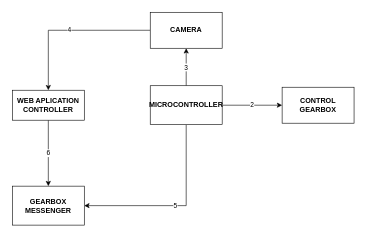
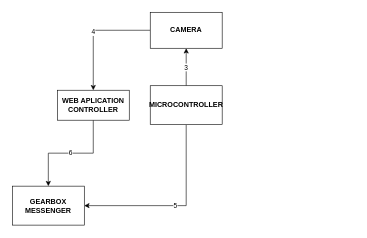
- <mxCell id="3" value="&lt;b&gt;WEB APLICATION&lt;br&gt;CONTROLLER&lt;br&gt;&lt;/b&gt;" style="rounded=0;whiteSpace=wrap;html=1;" vertex="1" parent="1"><mxGeometry x="20" y="150" width="120" height="50" as="geometry" /></mxCell>
+ <mxCell id="3" value="&lt;b&gt;WEB APLICATION&lt;br&gt;CONTROLLER&lt;br&gt;&lt;/b&gt;" style="rounded=0;whiteSpace=wrap;html=1;" vertex="1" parent="1"><mxGeometry x="95" y="150" width="120" height="50" as="geometry" /></mxCell>
- <mxCell id="5" value="2" style="edgeStyle=orthogonalEdgeStyle;rounded=0;orthogonalLoop=1;jettySize=auto;html=1;entryX=0;entryY=0.5;entryDx=0;entryDy=0;" edge="1" parent="1" source="7" target="11"><mxGeometry relative="1" as="geometry" /></mxCell>
- <mxCell id="11" value="&lt;b&gt;CONTROL GEARBOX&lt;/b&gt;" style="whiteSpace=wrap;html=1;rounded=0;" vertex="1" parent="1"><mxGeometry x="470" y="145" width="120" height="60" as="geometry" /></mxCell>
